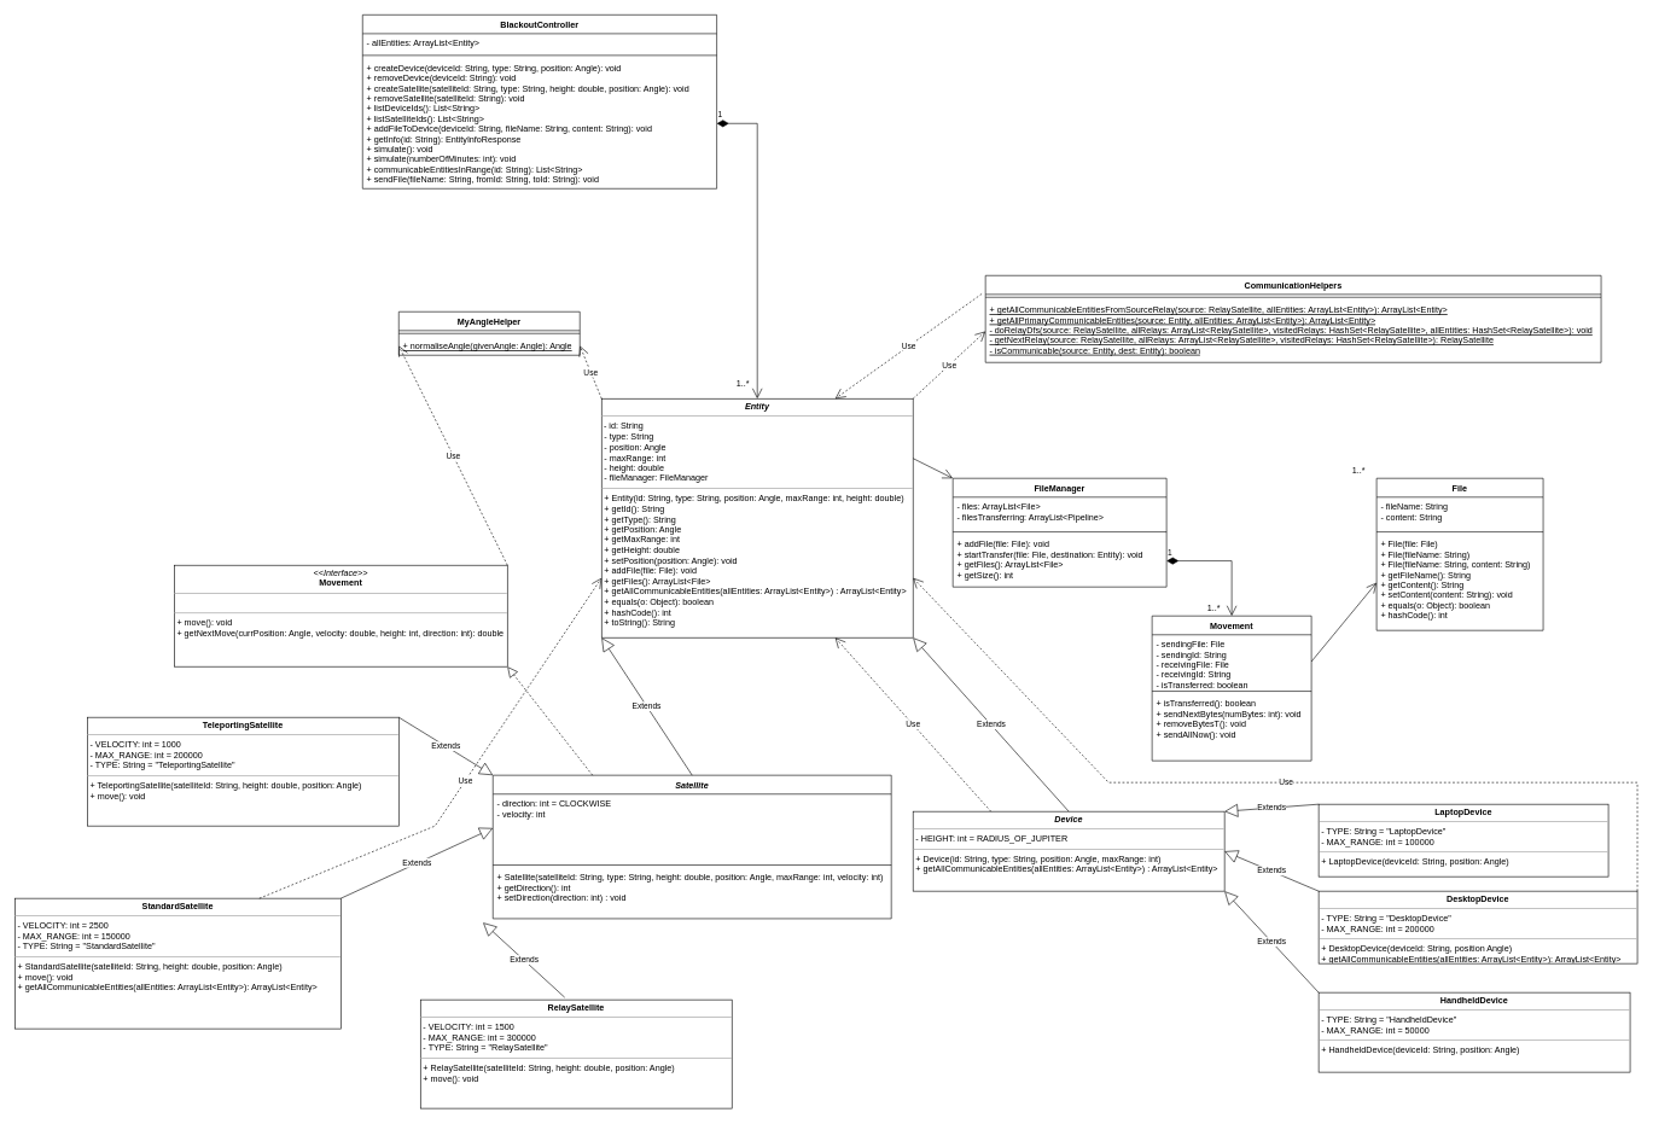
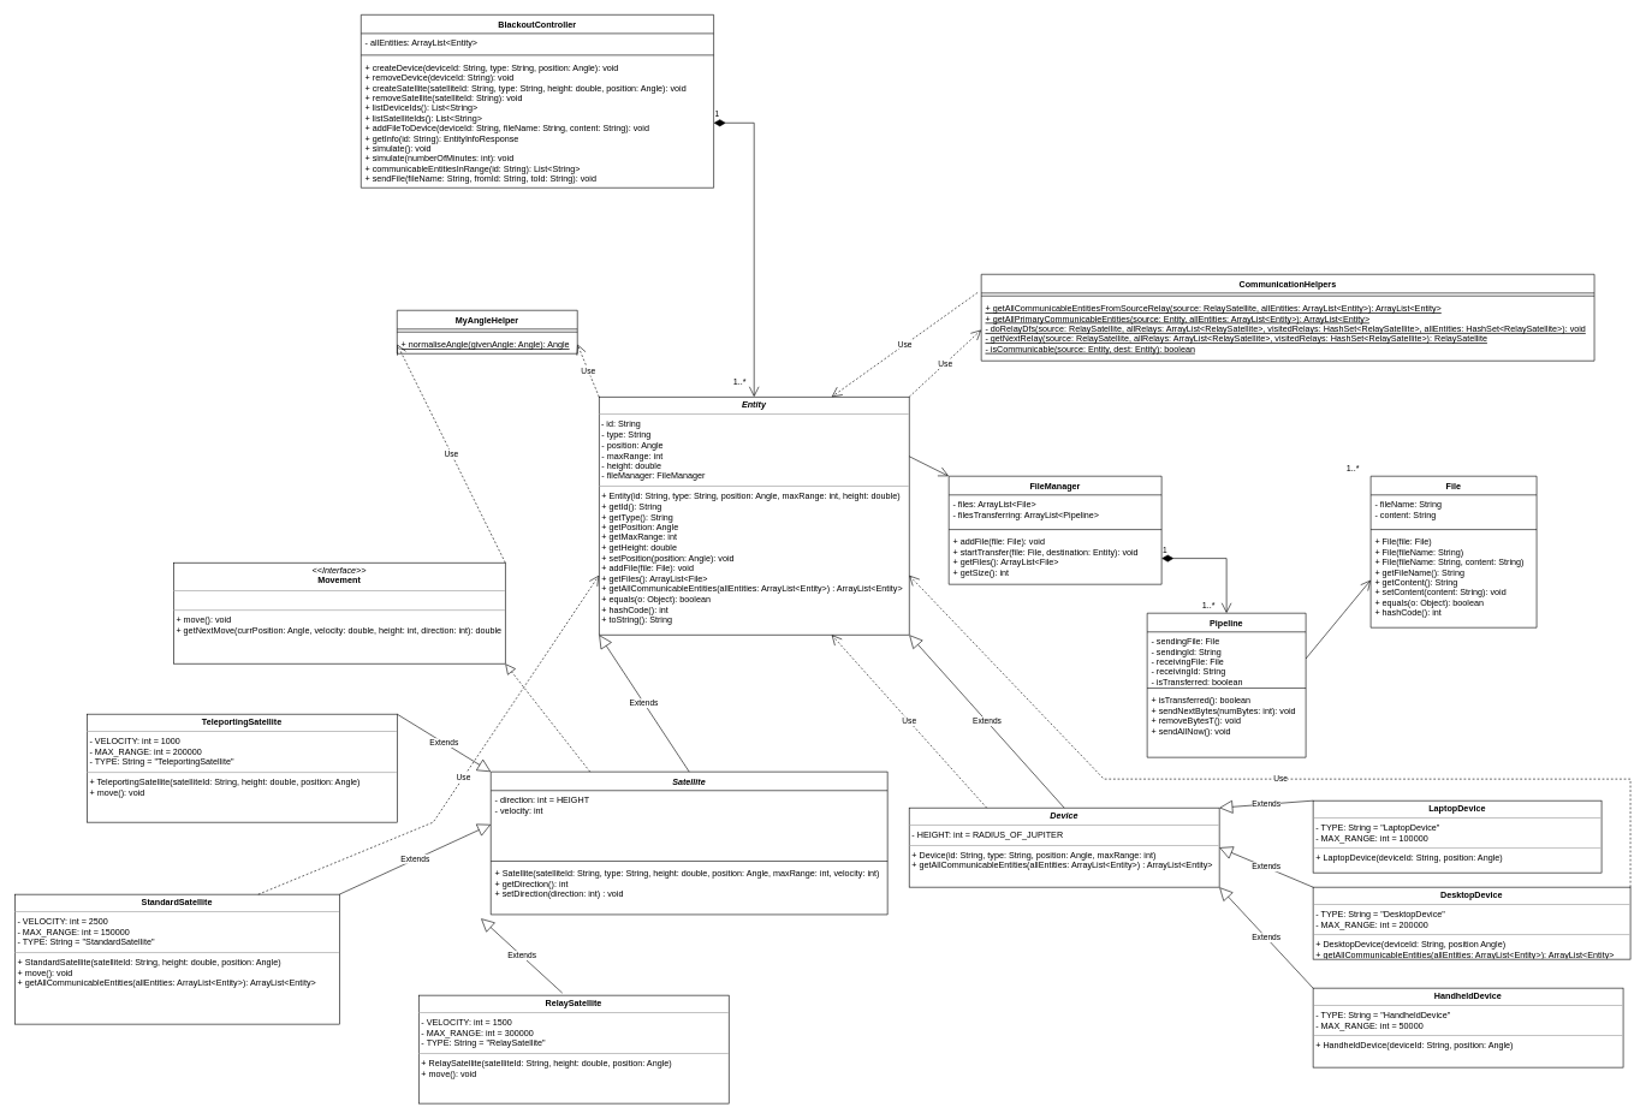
- <mxCell id="32" value="Movement" style="swimlane;fontStyle=1;align=center;verticalAlign=top;childLayout=stackLayout;horizontal=1;startSize=26;horizontalStack=0;resizeParent=1;resizeParentMax=0;resizeLast=0;collapsible=1;marginBottom=0;" parent="1" vertex="1"><mxGeometry x="1590" y="850" width="220" height="200" as="geometry" /></mxCell>
+ <mxCell id="32" value="Pipeline" style="swimlane;fontStyle=1;align=center;verticalAlign=top;childLayout=stackLayout;horizontal=1;startSize=26;horizontalStack=0;resizeParent=1;resizeParentMax=0;resizeLast=0;collapsible=1;marginBottom=0;" parent="1" vertex="1"><mxGeometry x="1590" y="850" width="220" height="200" as="geometry" /></mxCell>
- <mxCell id="3" value="- direction: int = CLOCKWISE&#10;- velocity: int&#10;" style="text;strokeColor=none;fillColor=none;align=left;verticalAlign=top;spacingLeft=4;spacingRight=4;overflow=hidden;rotatable=0;points=[[0,0.5],[1,0.5]];portConstraint=eastwest;" parent="2" vertex="1"><mxGeometry y="26" width="550" height="94" as="geometry" /></mxCell>
+ <mxCell id="3" value="- direction: int = HEIGHT&#10;- velocity: int&#10;" style="text;strokeColor=none;fillColor=none;align=left;verticalAlign=top;spacingLeft=4;spacingRight=4;overflow=hidden;rotatable=0;points=[[0,0.5],[1,0.5]];portConstraint=eastwest;" parent="2" vertex="1"><mxGeometry y="26" width="550" height="94" as="geometry" /></mxCell>
